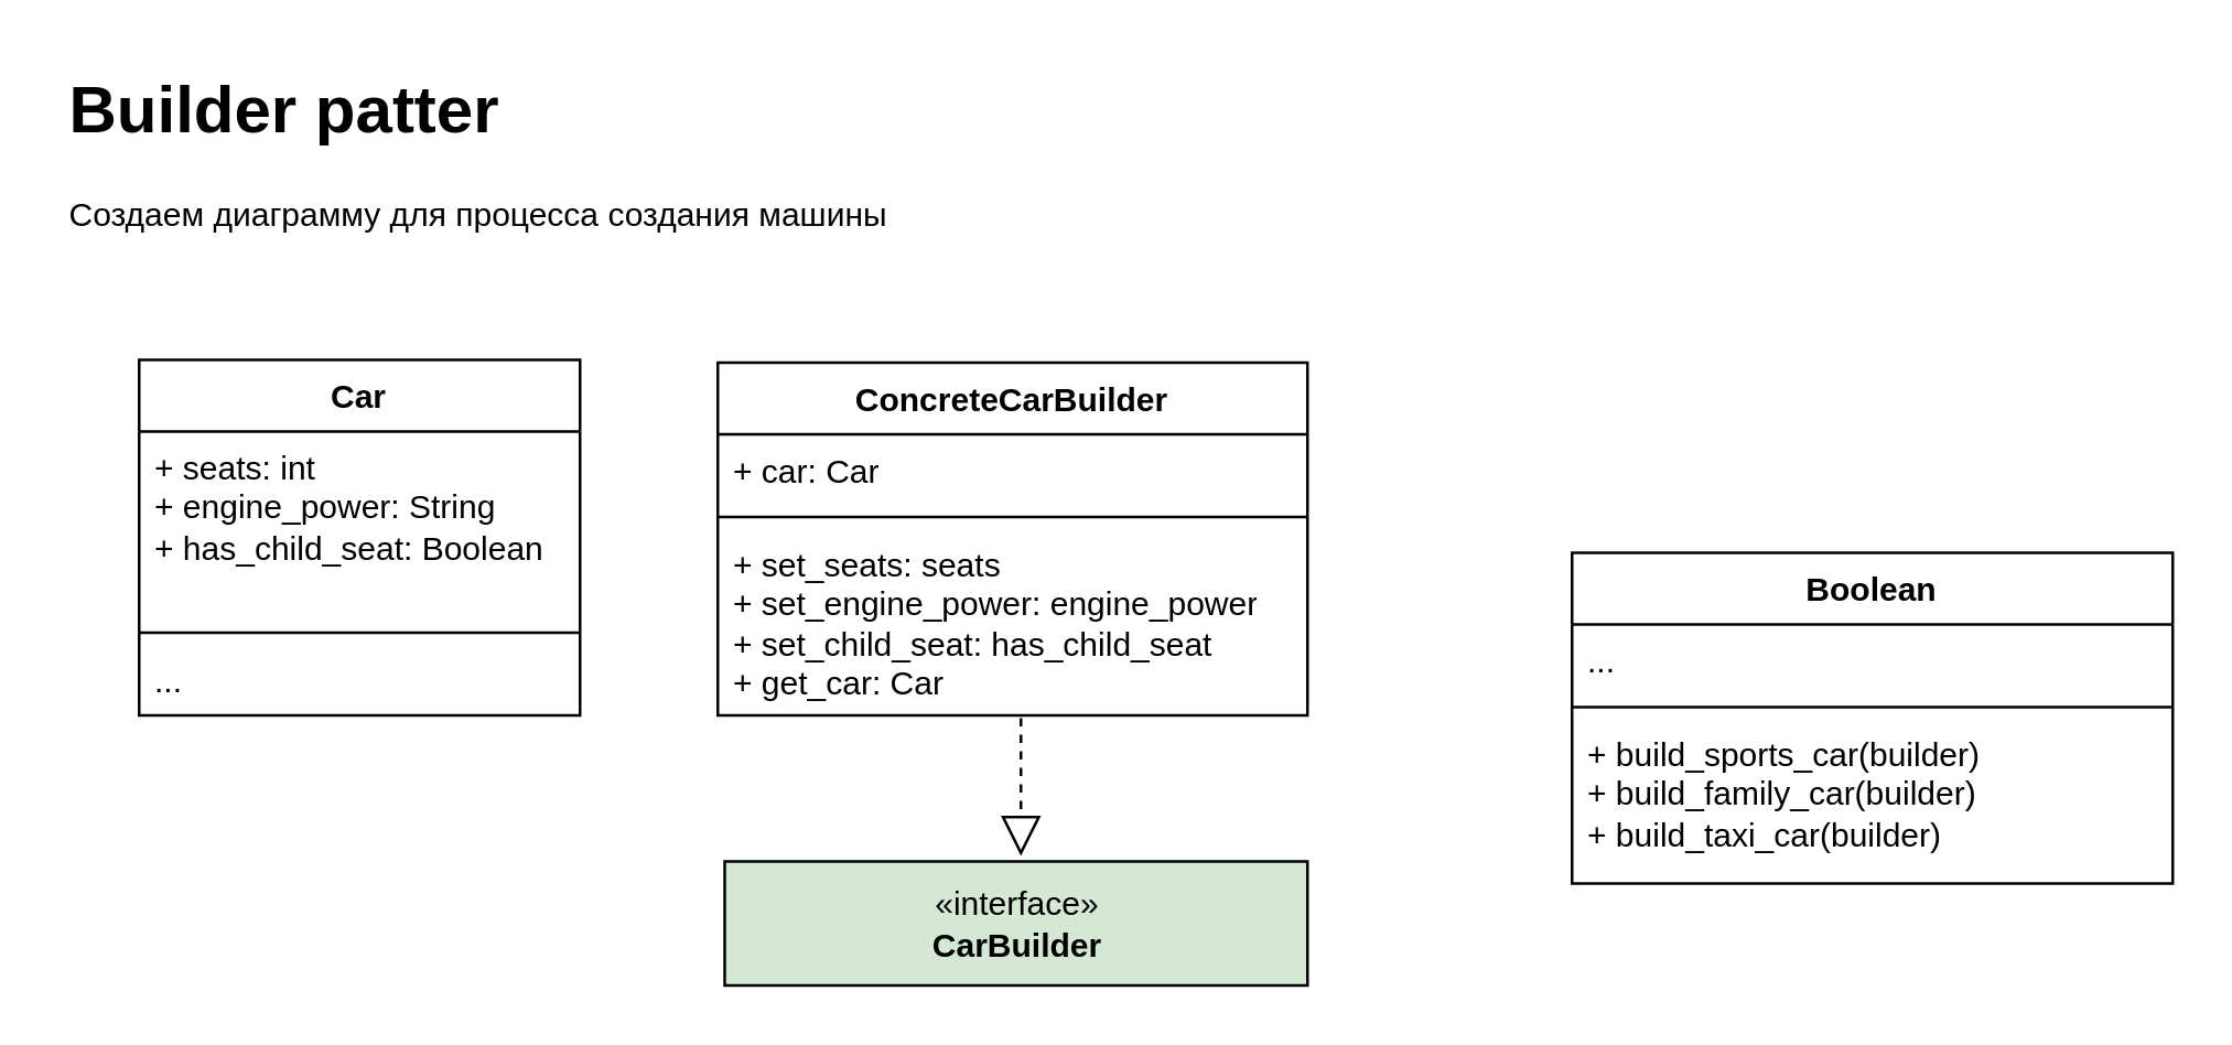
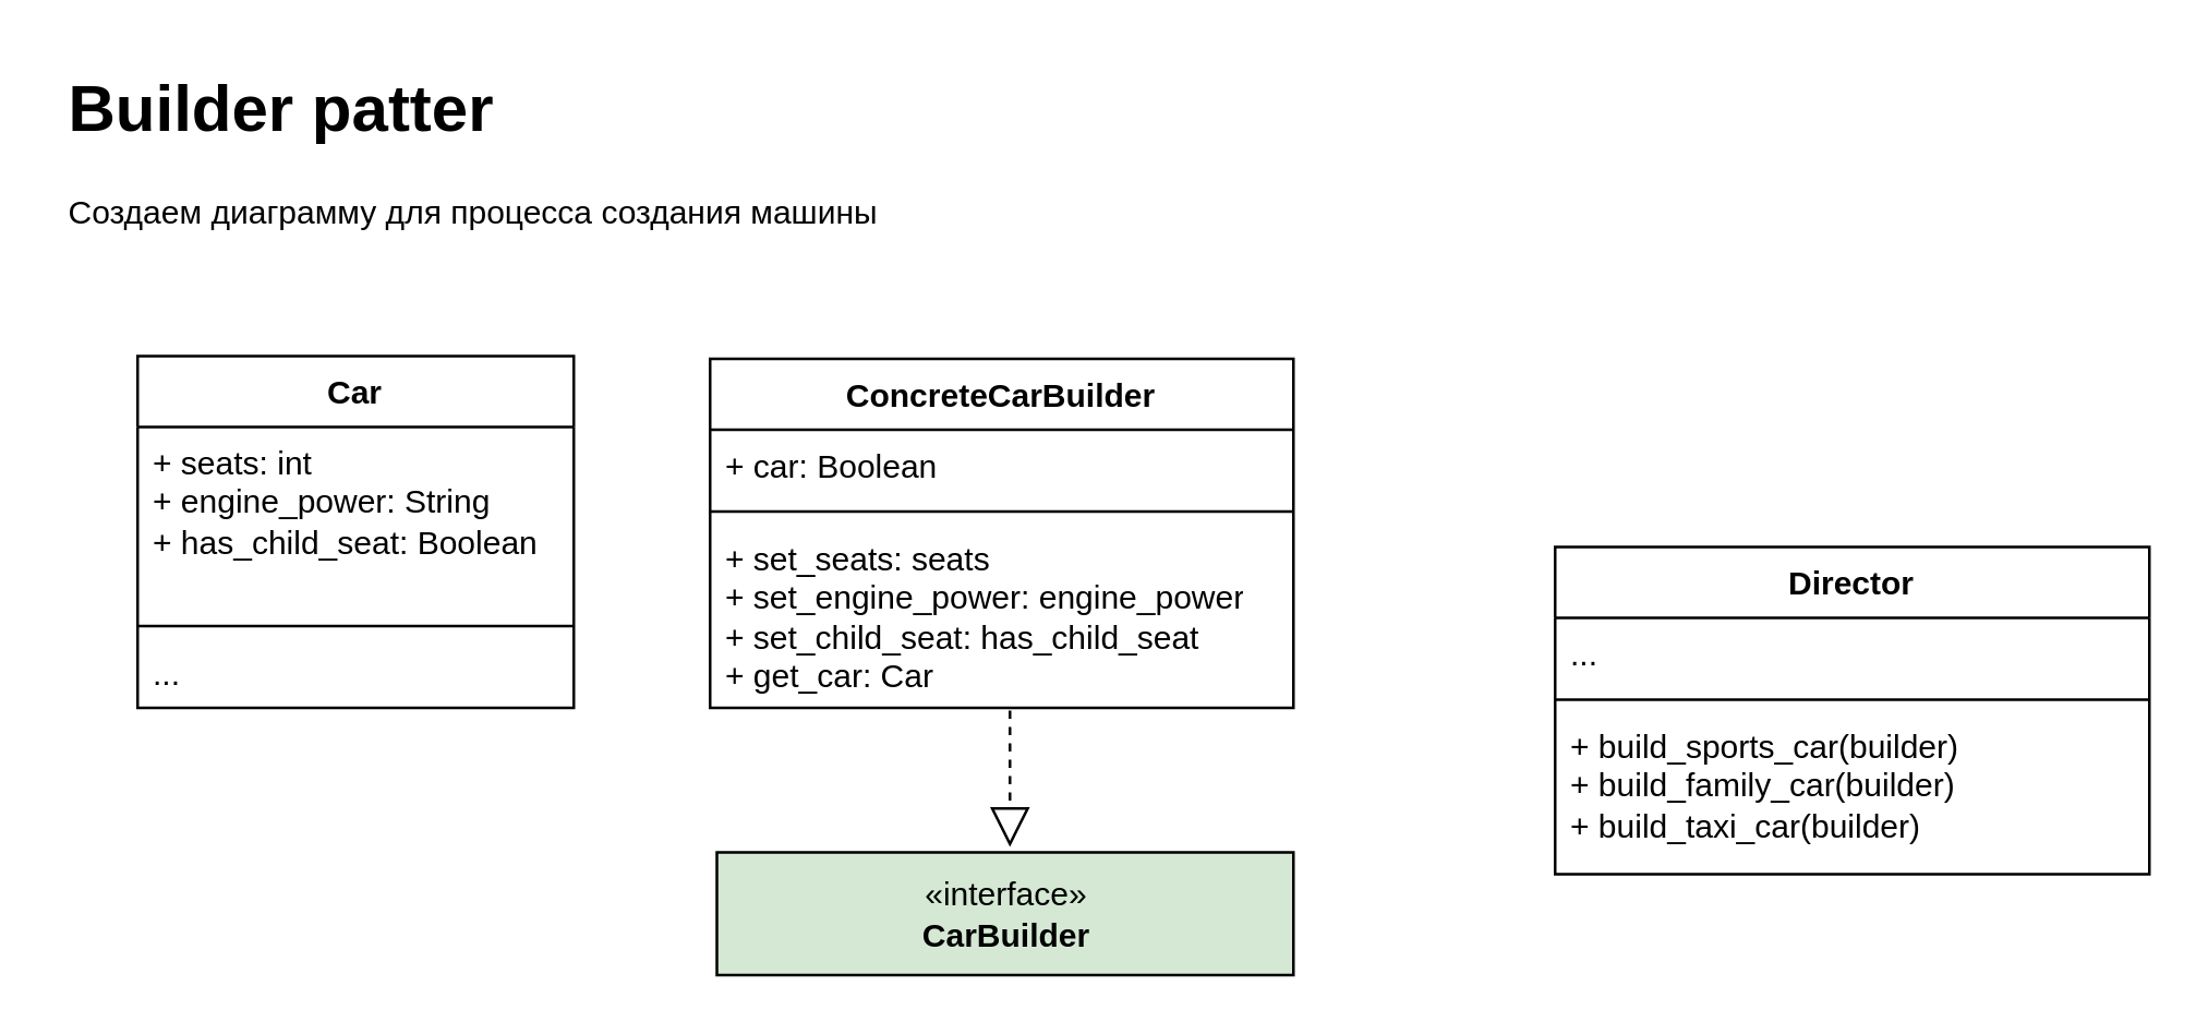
- <mxCell id="8" value="+ car: Car" style="text;strokeColor=none;fillColor=none;align=left;verticalAlign=top;spacingLeft=4;spacingRight=4;overflow=hidden;rotatable=0;points=[[0,0.5],[1,0.5]];portConstraint=eastwest;whiteSpace=wrap;html=1;" vertex="1" parent="7"><mxGeometry y="26" width="214" height="26" as="geometry" /></mxCell>
+ <mxCell id="8" value="+ car: Boolean" style="text;strokeColor=none;fillColor=none;align=left;verticalAlign=top;spacingLeft=4;spacingRight=4;overflow=hidden;rotatable=0;points=[[0,0.5],[1,0.5]];portConstraint=eastwest;whiteSpace=wrap;html=1;" vertex="1" parent="7"><mxGeometry y="26" width="214" height="26" as="geometry" /></mxCell>
- <mxCell id="12" value="Boolean" style="swimlane;fontStyle=1;align=center;verticalAlign=top;childLayout=stackLayout;horizontal=1;startSize=26;horizontalStack=0;resizeParent=1;resizeParentMax=0;resizeLast=0;collapsible=1;marginBottom=0;whiteSpace=wrap;html=1;" vertex="1" parent="1"><mxGeometry x="570" y="200" width="218" height="120" as="geometry" /></mxCell>
+ <mxCell id="12" value="Director" style="swimlane;fontStyle=1;align=center;verticalAlign=top;childLayout=stackLayout;horizontal=1;startSize=26;horizontalStack=0;resizeParent=1;resizeParentMax=0;resizeLast=0;collapsible=1;marginBottom=0;whiteSpace=wrap;html=1;" vertex="1" parent="1"><mxGeometry x="570" y="200" width="218" height="120" as="geometry" /></mxCell>
